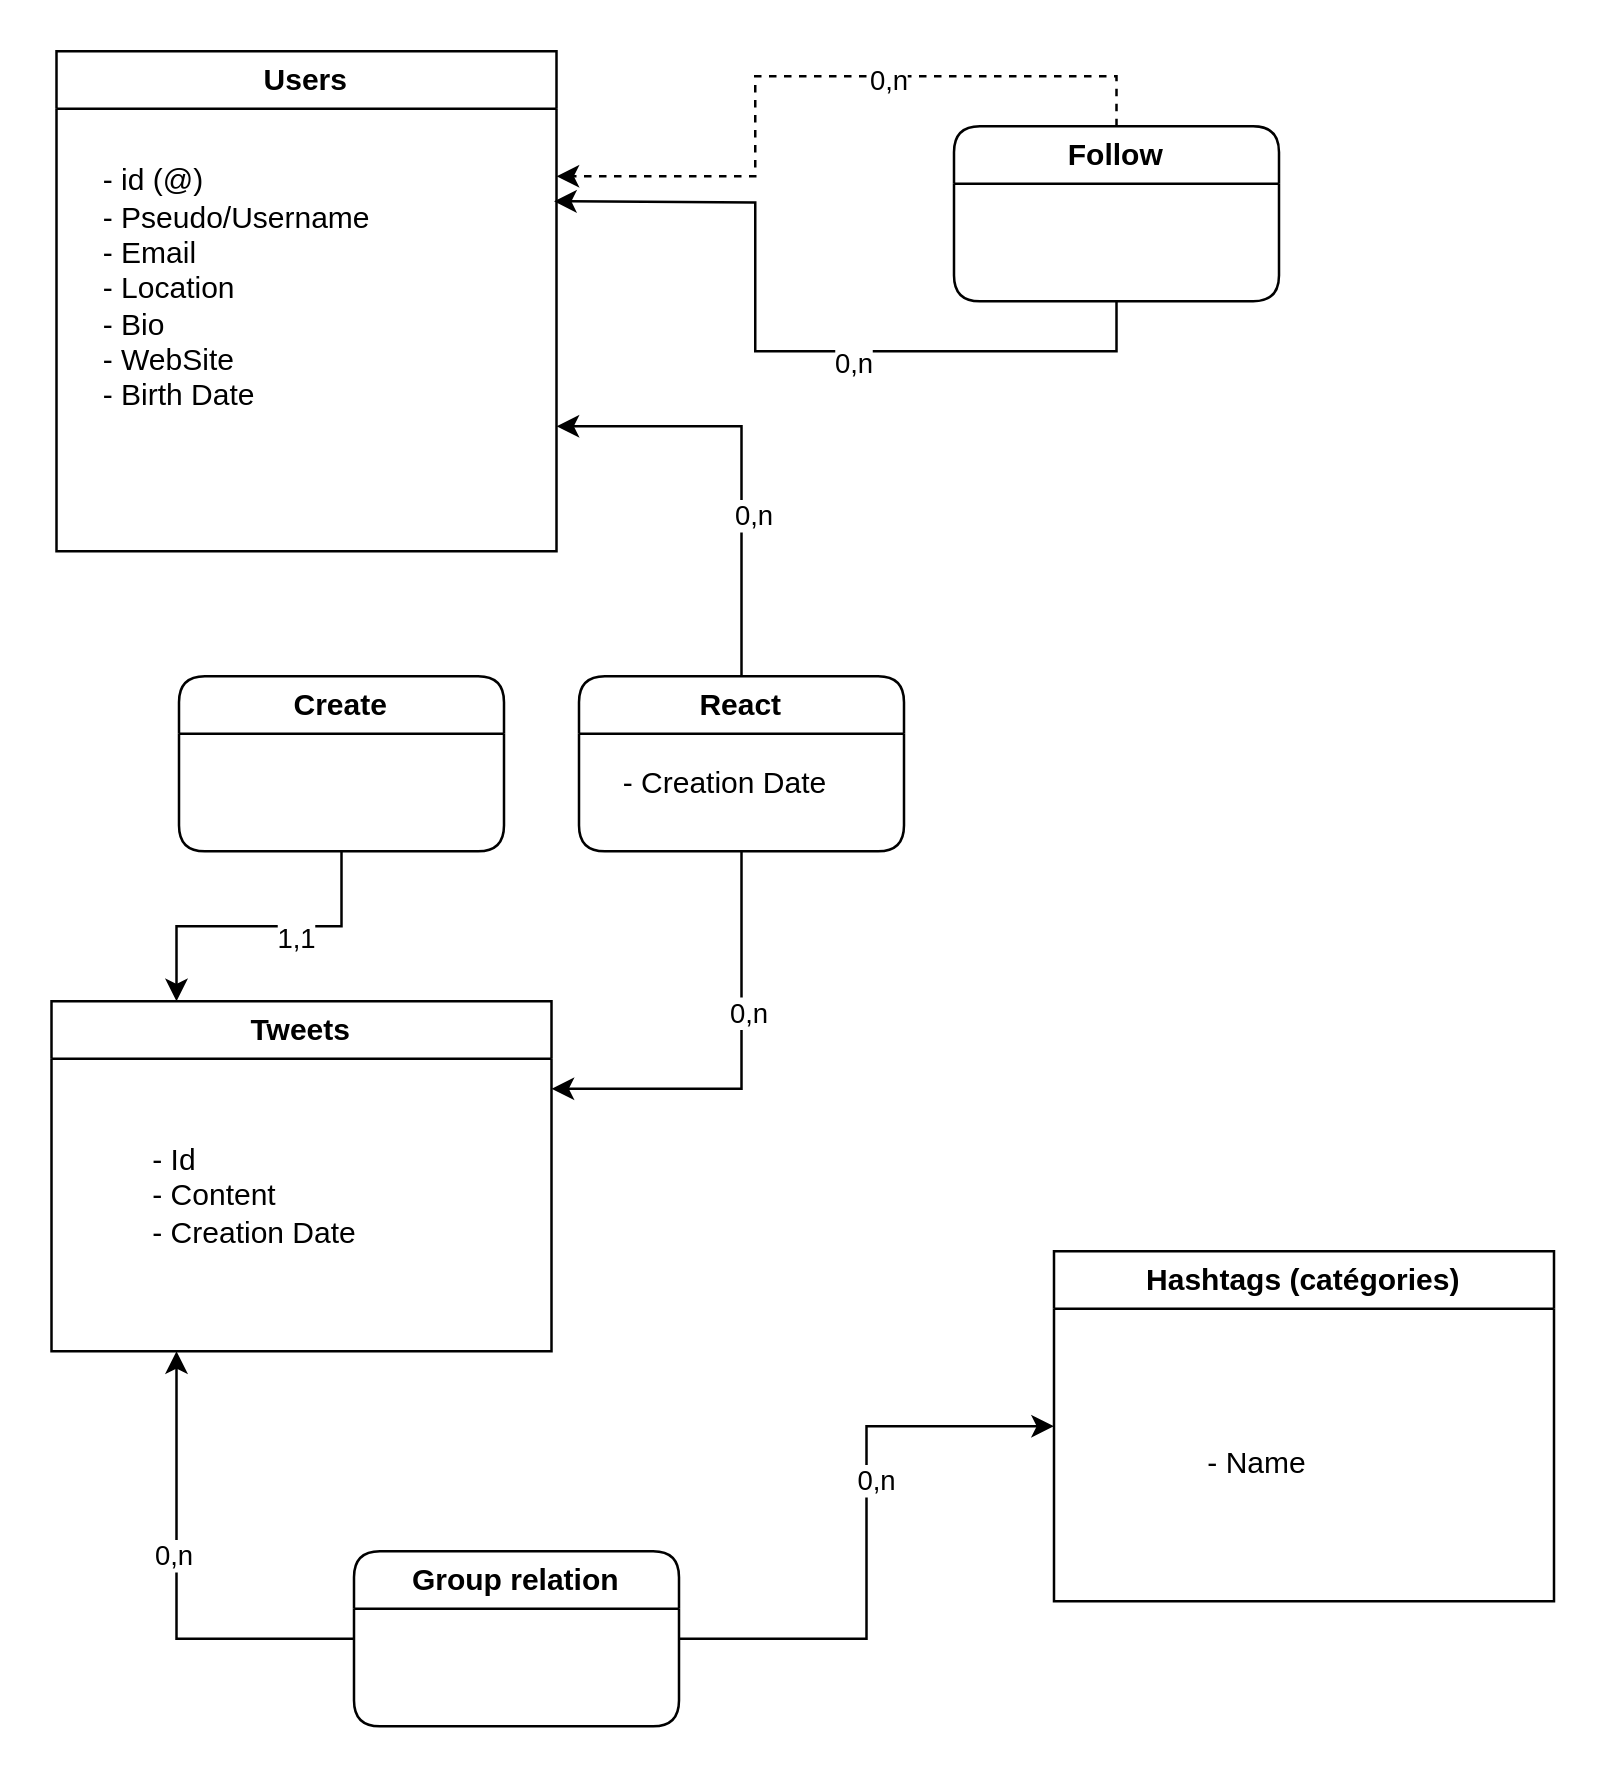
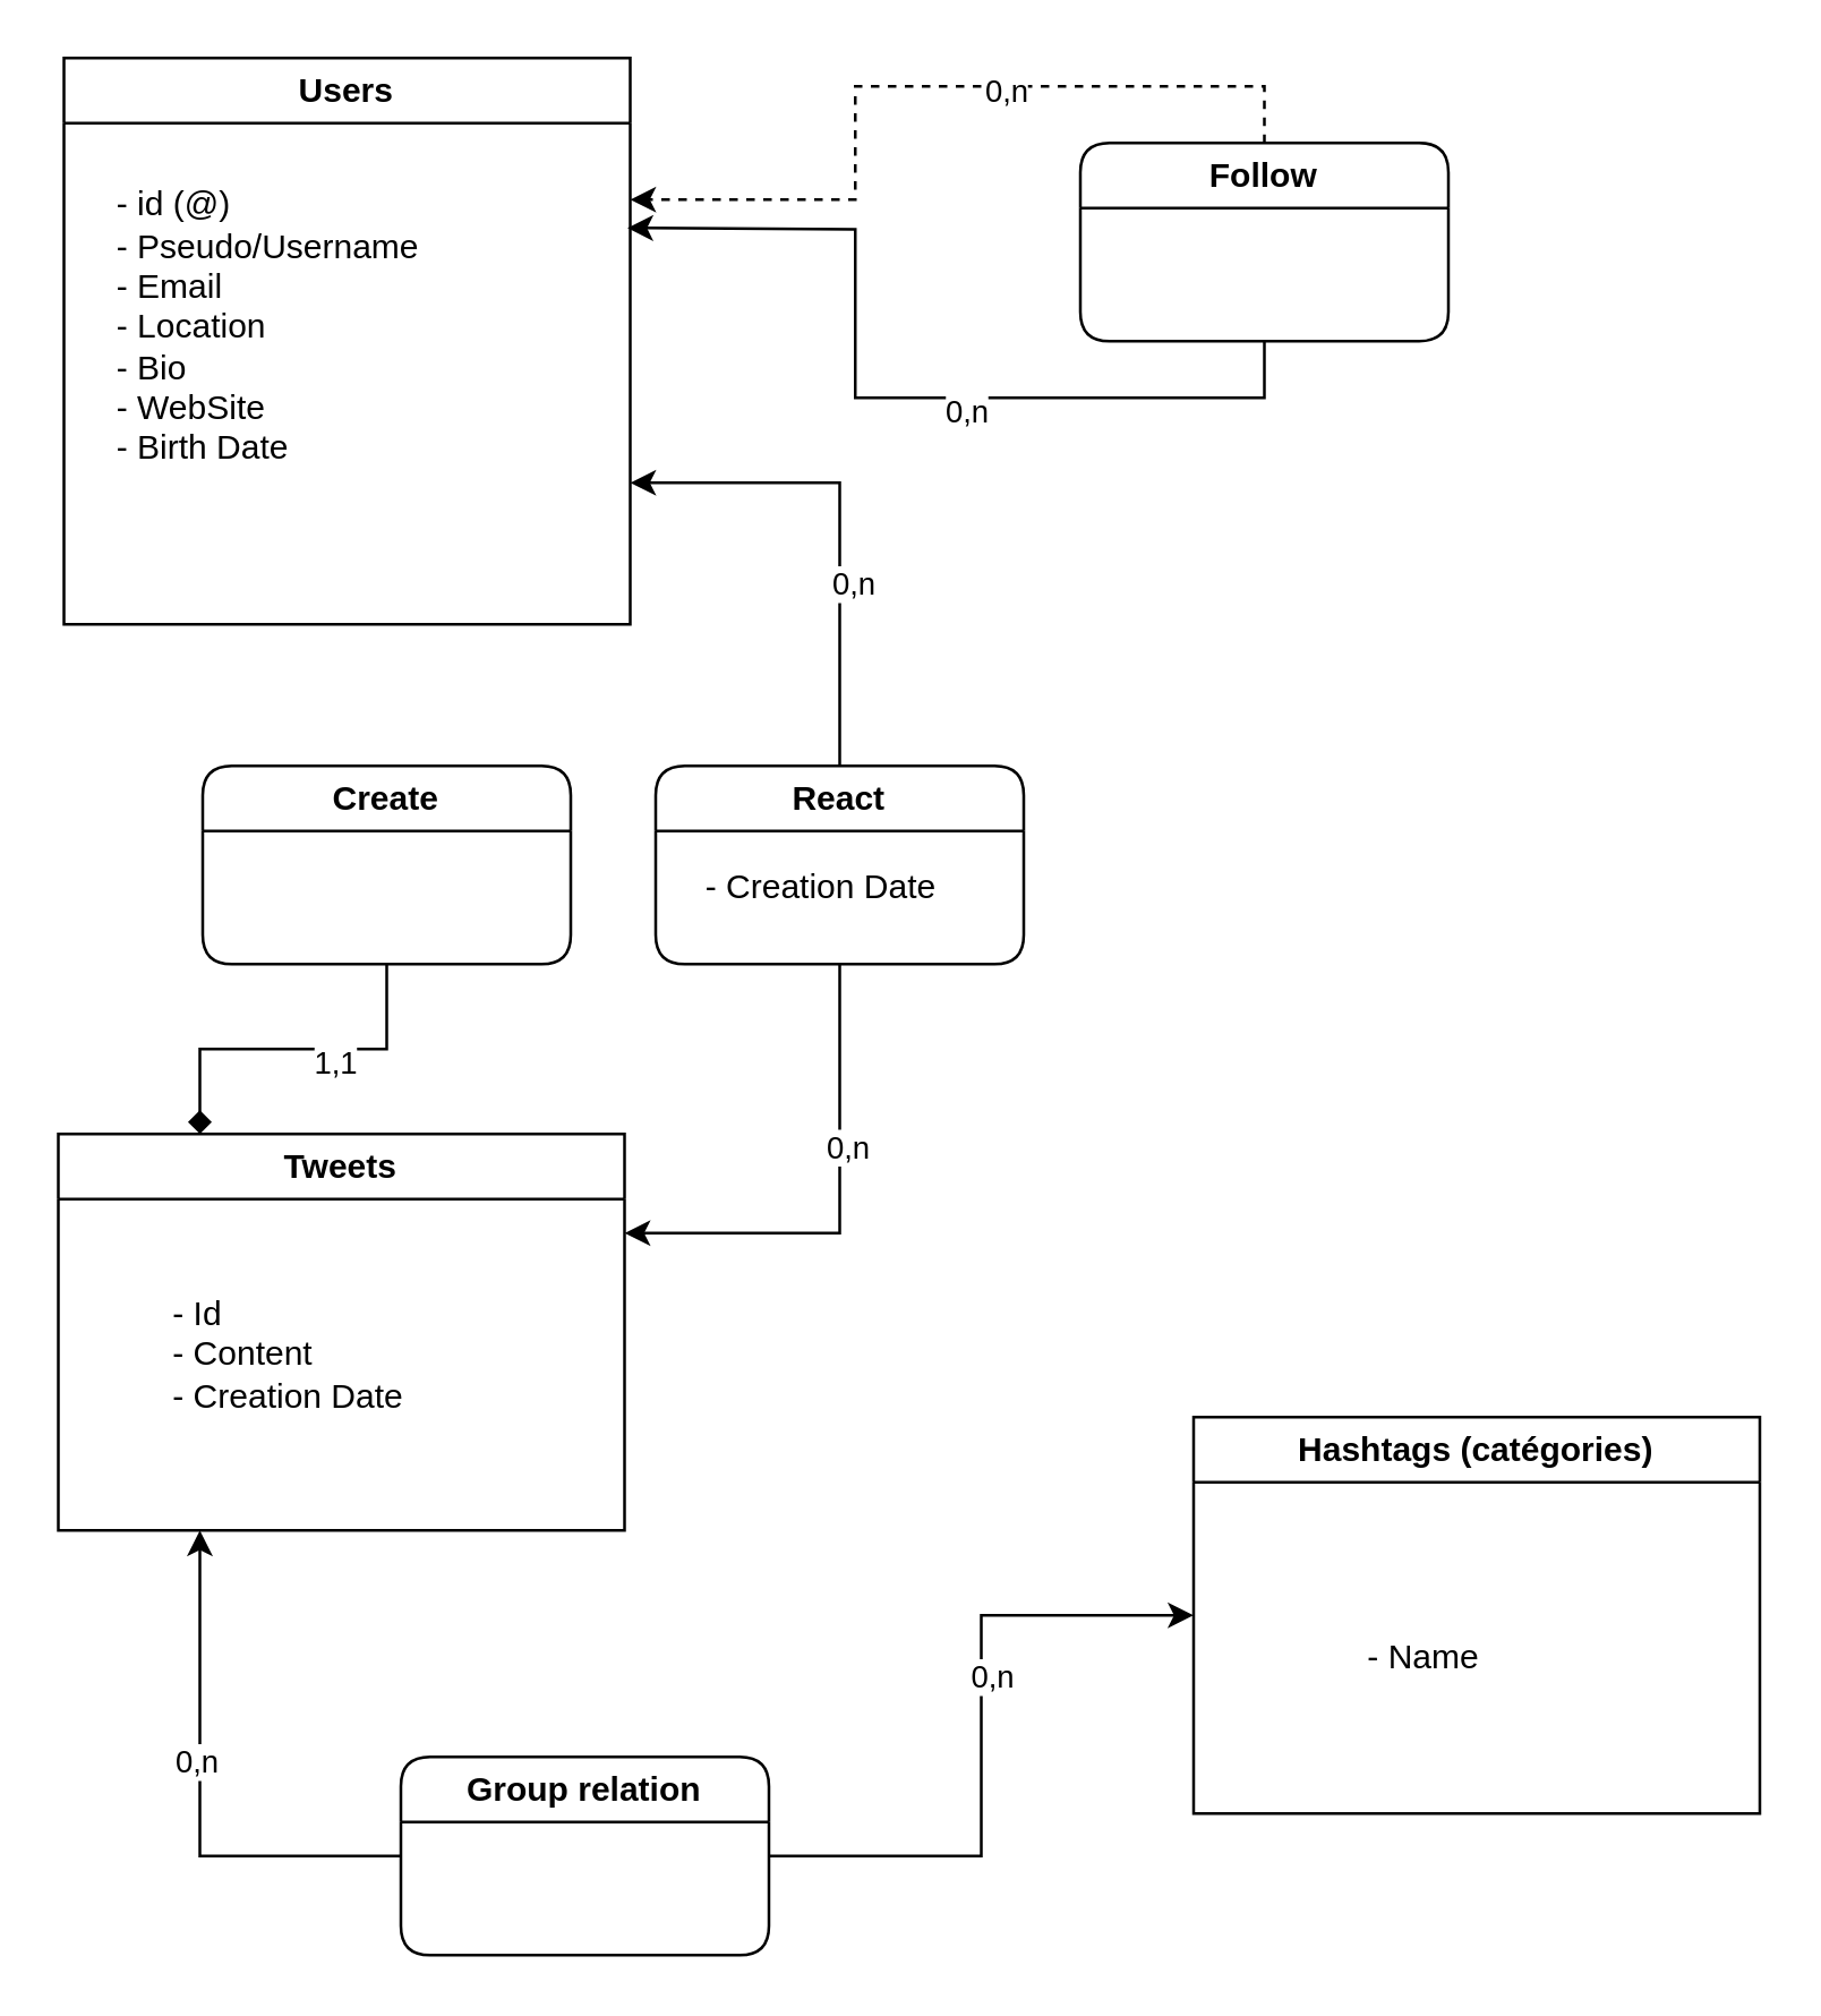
- <mxCell id="6" value="" style="edgeStyle=orthogonalEdgeStyle;rounded=0;orthogonalLoop=1;jettySize=auto;html=1;entryX=0.25;entryY=0;entryDx=0;entryDy=0;" edge="1" parent="1" source="8" target="4"><mxGeometry relative="1" as="geometry" /></mxCell>
+ <mxCell id="6" value="" style="edgeStyle=orthogonalEdgeStyle;rounded=0;orthogonalLoop=1;jettySize=auto;html=1;entryX=0.25;entryY=0;entryDx=0;entryDy=0;endArrow=diamond;" edge="1" parent="1" source="8" target="4"><mxGeometry relative="1" as="geometry" /></mxCell>
